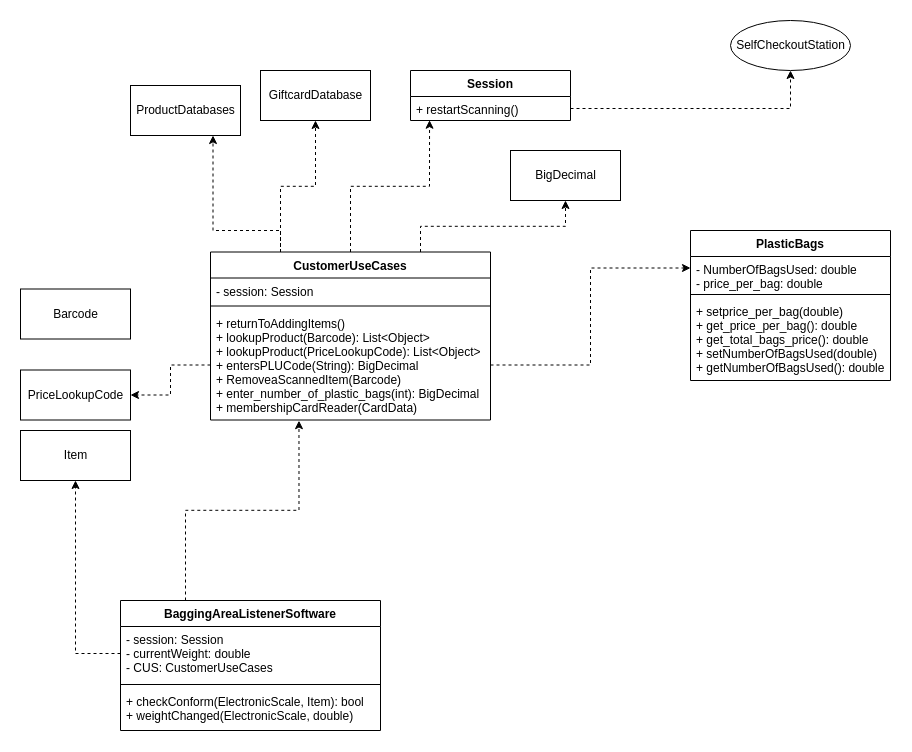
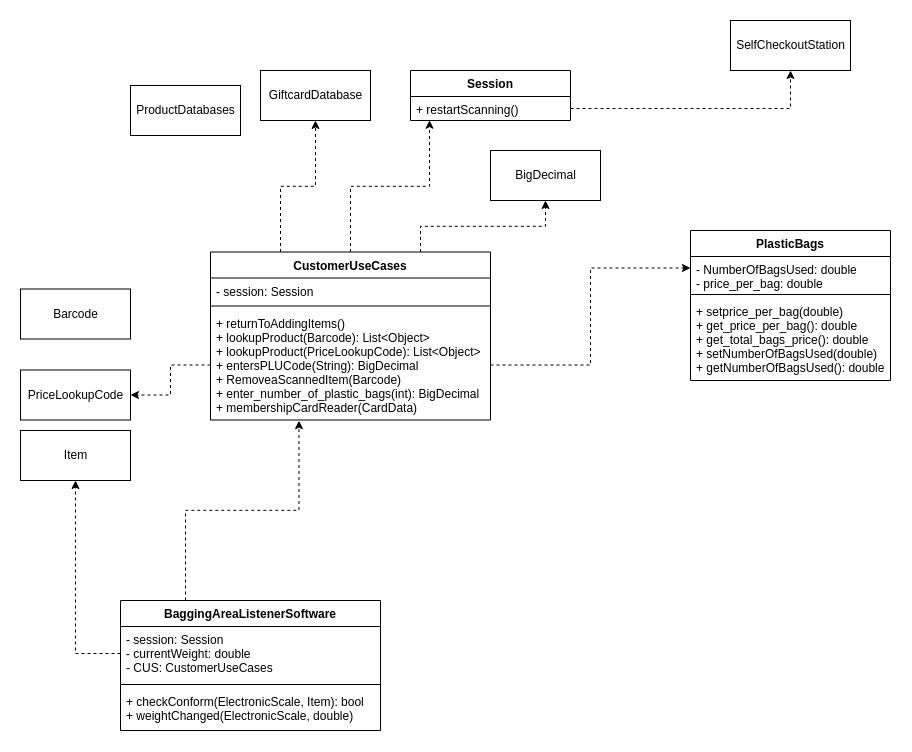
- <mxCell id="20" value="SelfCheckoutStation" style="ellipse;html=1;" parent="1" vertex="1"><mxGeometry x="730" y="20" width="120" height="50" as="geometry" /></mxCell>
+ <mxCell id="20" value="SelfCheckoutStation" style="html=1;" parent="1" vertex="1"><mxGeometry x="730" y="20" width="120" height="50" as="geometry" /></mxCell>
- <mxCell id="19" value="BigDecimal" style="html=1;" parent="1" vertex="1"><mxGeometry x="510" y="150" width="110" height="50" as="geometry" /></mxCell>
+ <mxCell id="19" value="BigDecimal" style="html=1;" parent="1" vertex="1"><mxGeometry x="490" y="150" width="110" height="50" as="geometry" /></mxCell>
- <mxCell id="9" style="edgeStyle=orthogonalEdgeStyle;rounded=0;orthogonalLoop=1;jettySize=auto;html=1;exitX=0.25;exitY=0;exitDx=0;exitDy=0;entryX=0.75;entryY=1;entryDx=0;entryDy=0;dashed=1;" parent="1" source="10" target="21" edge="1"><mxGeometry relative="1" as="geometry"><Array as="points"><mxPoint x="280" y="270" /><mxPoint x="280" y="230" /><mxPoint x="213" y="230" /></Array></mxGeometry></mxCell>
